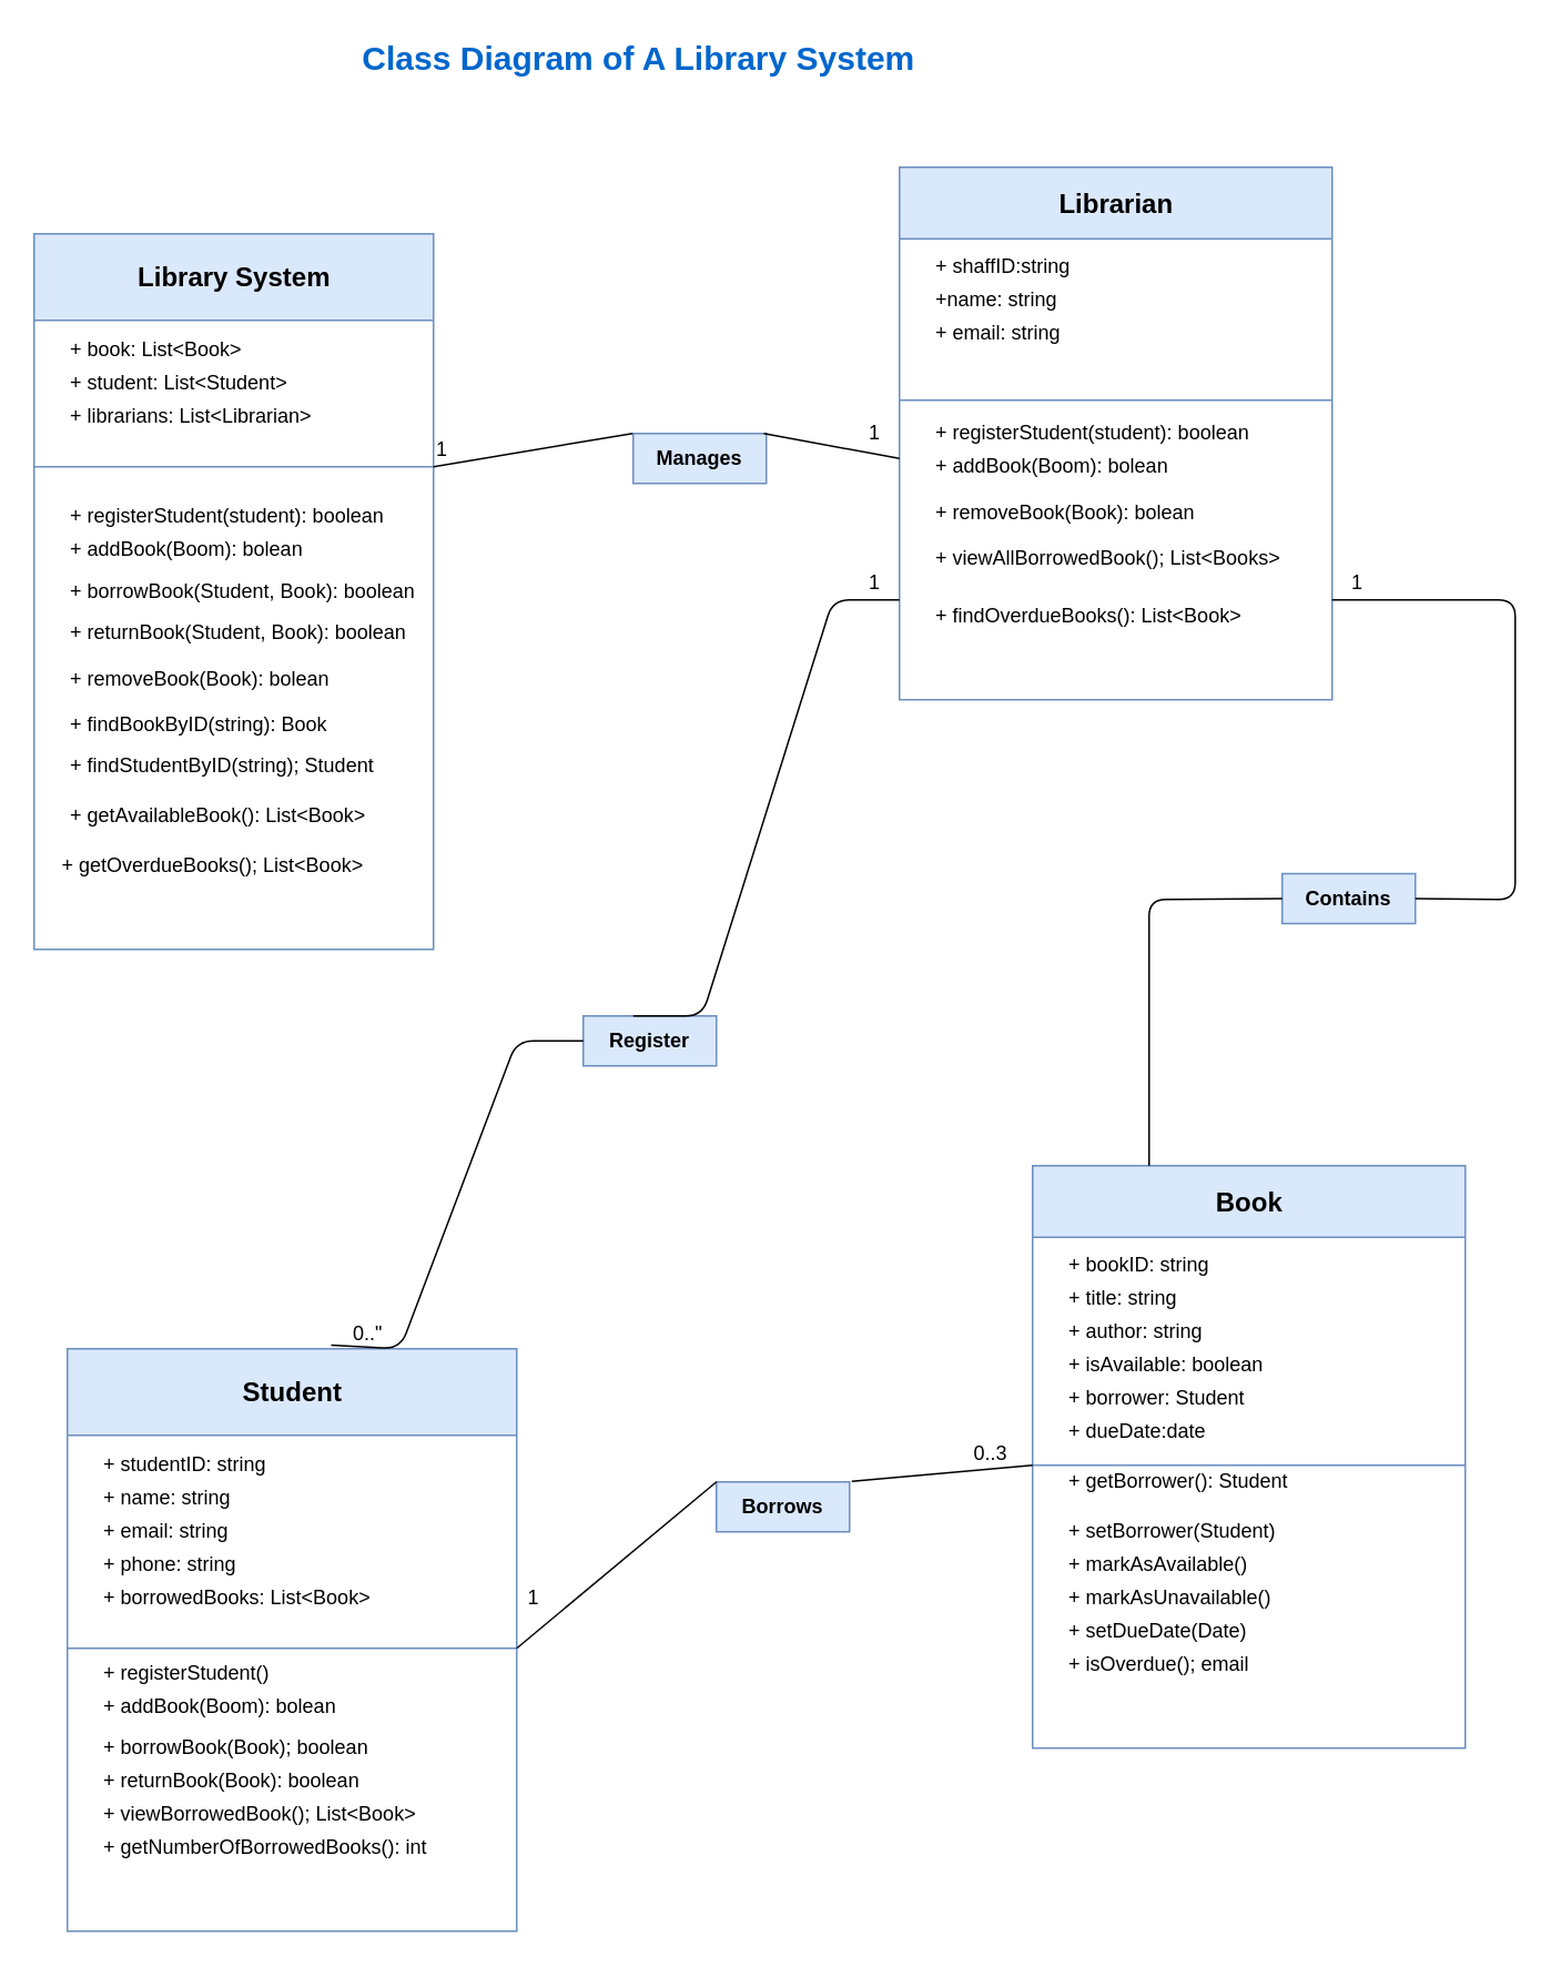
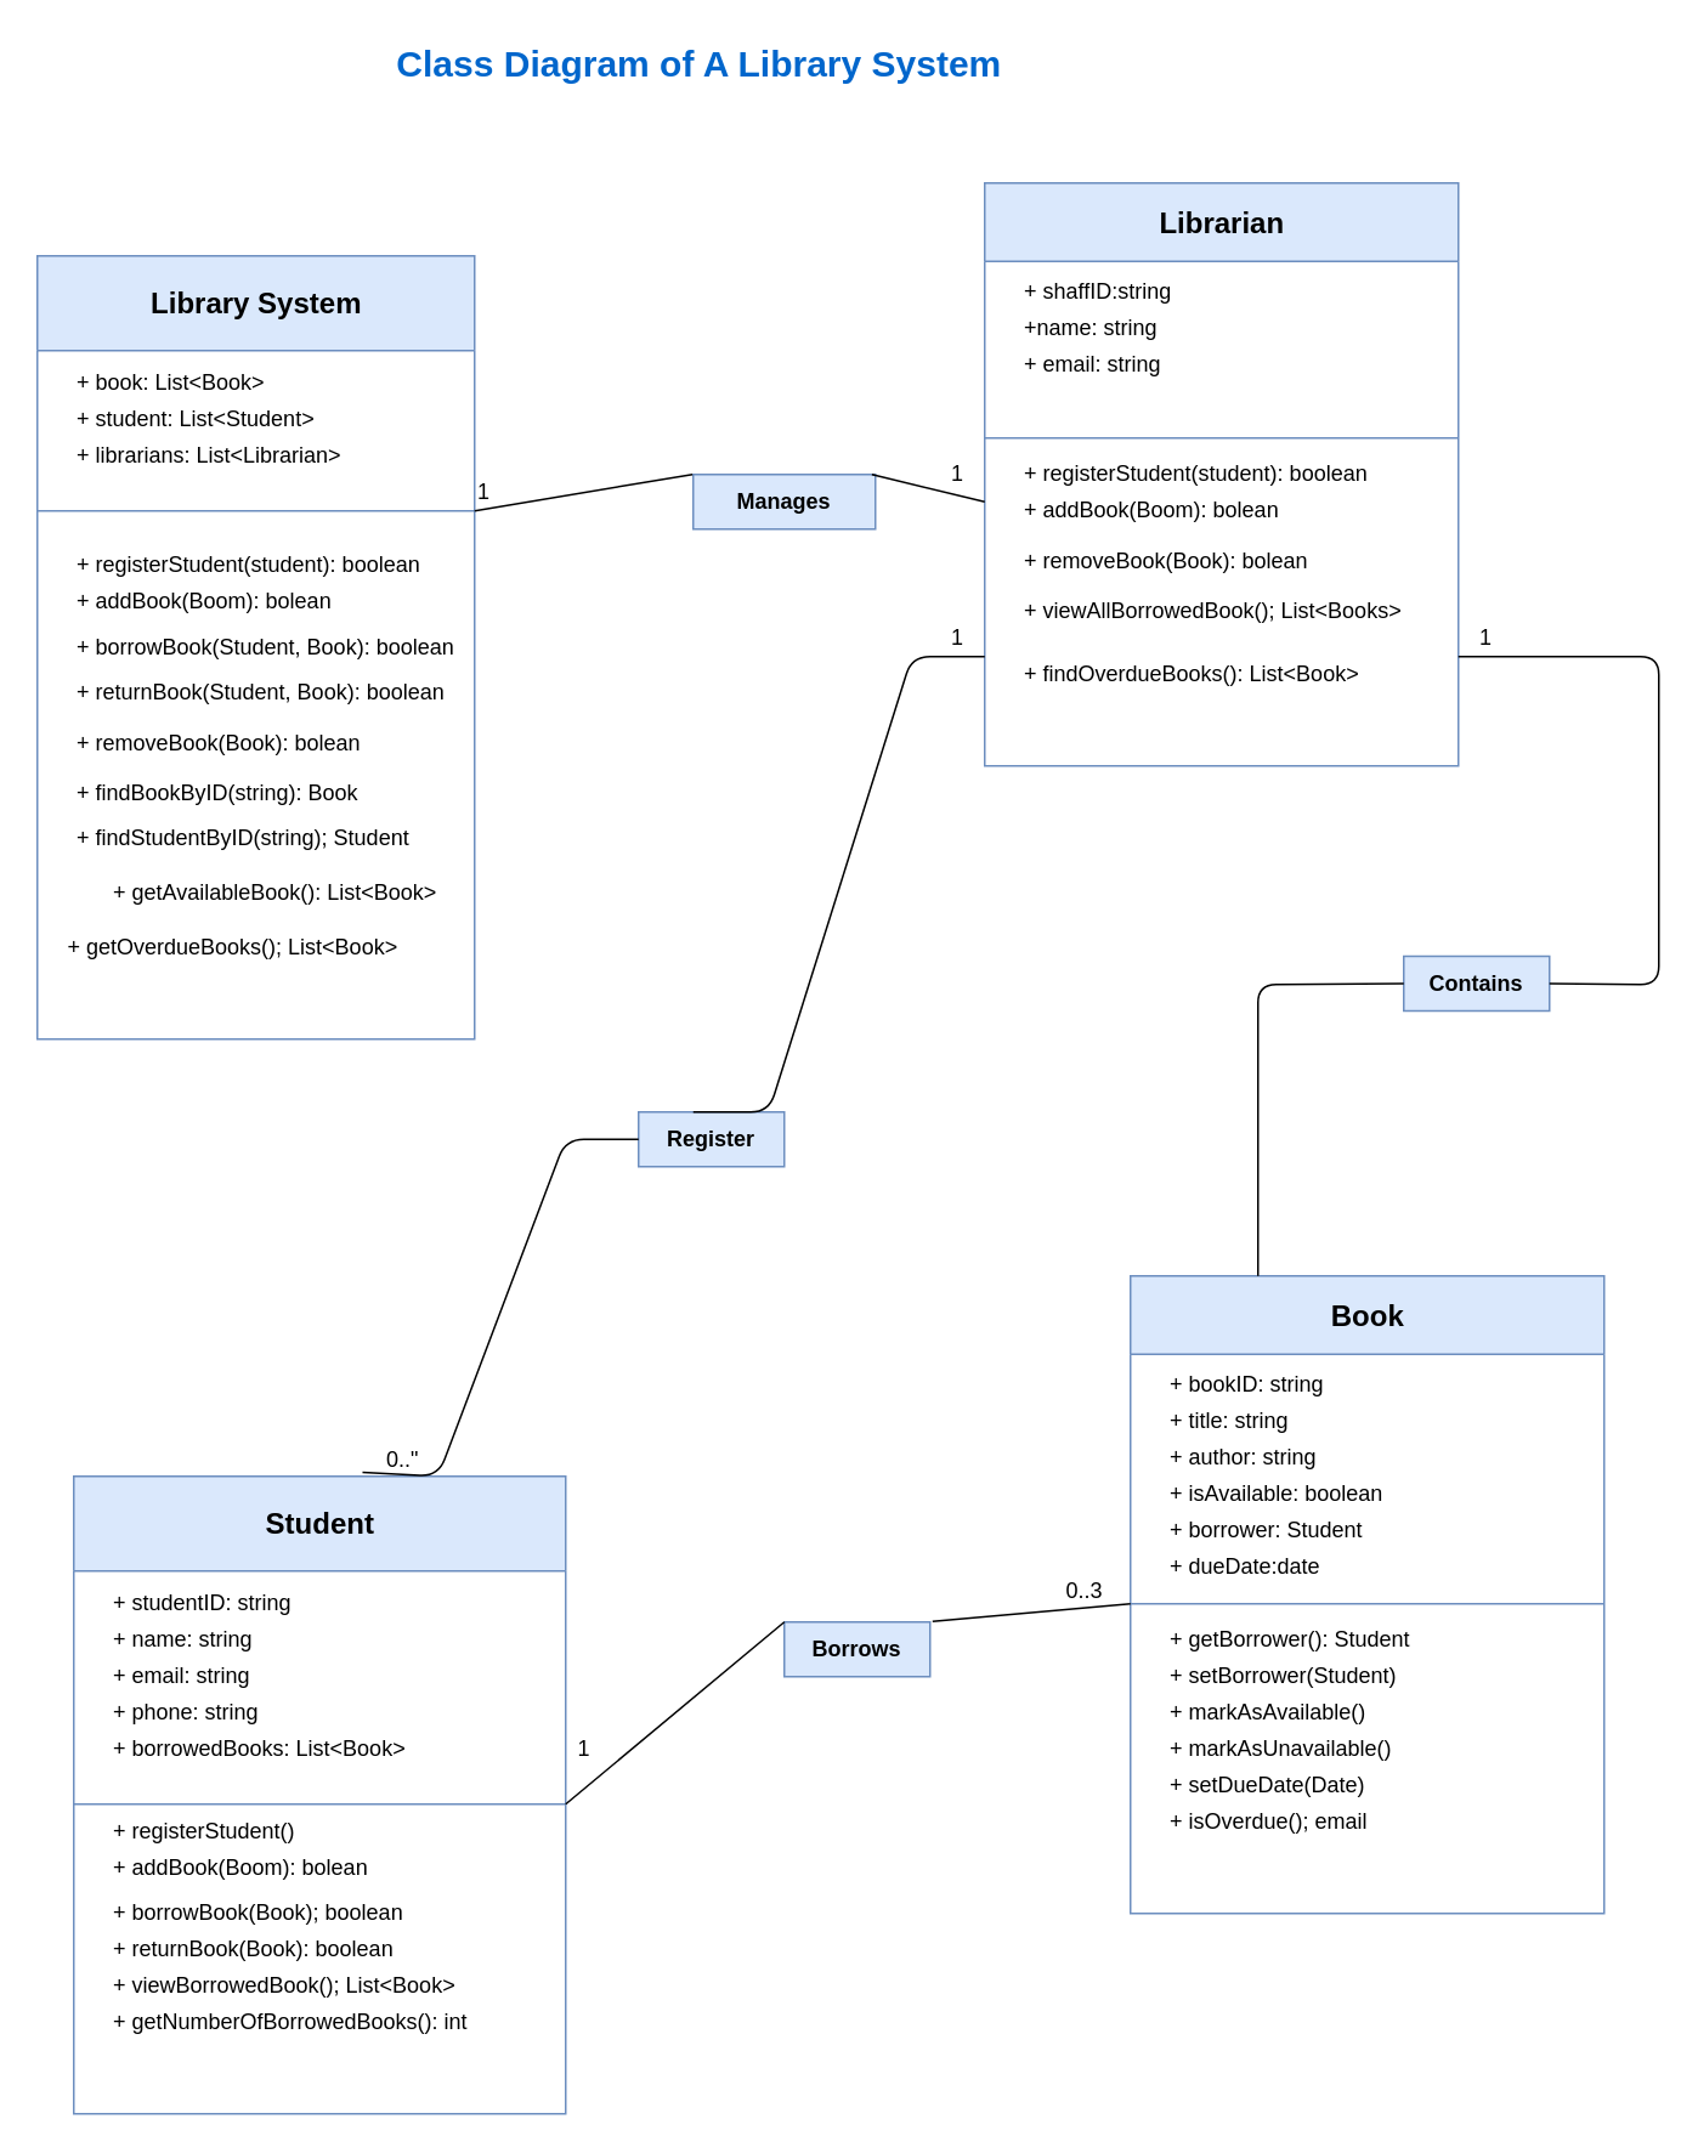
- <mxCell id="53" value="Manages" style="rounded=0;whiteSpace=wrap;html=1;fontSize=12;fontStyle=1;fillColor=#dae8fc;strokeColor=#6c8ebf;" vertex="1" parent="1"><mxGeometry x="380" y="260" width="80" height="30" as="geometry" /></mxCell>
+ <mxCell id="53" value="Manages" style="rounded=0;whiteSpace=wrap;html=1;fontSize=12;fontStyle=1;fillColor=#dae8fc;strokeColor=#6c8ebf;" vertex="1" parent="1"><mxGeometry x="380" y="260" width="100" height="30" as="geometry" /></mxCell>
- <mxCell id="14" value="+ getAvailableBook(): List&amp;lt;Book&amp;gt;" style="text;html=1;resizable=0;points=[];autosize=1;align=left;verticalAlign=top;spacingTop=-4;fontSize=12;" vertex="1" parent="2"><mxGeometry x="20" y="340" width="190" height="20" as="geometry" /></mxCell>
+ <mxCell id="14" value="+ getAvailableBook(): List&amp;lt;Book&amp;gt;" style="text;html=1;resizable=0;points=[];autosize=1;align=left;verticalAlign=top;spacingTop=-4;fontSize=12;" vertex="1" parent="2"><mxGeometry x="40" y="340" width="190" height="20" as="geometry" /></mxCell>
- <mxCell id="44" value="+ getBorrower(): Student" style="text;html=1;resizable=0;points=[];autosize=1;align=left;verticalAlign=top;spacingTop=-4;fontSize=12;" vertex="1" parent="39"><mxGeometry x="20" y="180" width="150" height="20" as="geometry" /></mxCell>
+ <mxCell id="44" value="+ getBorrower(): Student" style="text;html=1;resizable=0;points=[];autosize=1;align=left;verticalAlign=top;spacingTop=-4;fontSize=12;" vertex="1" parent="39"><mxGeometry x="20" y="190" width="150" height="20" as="geometry" /></mxCell>
